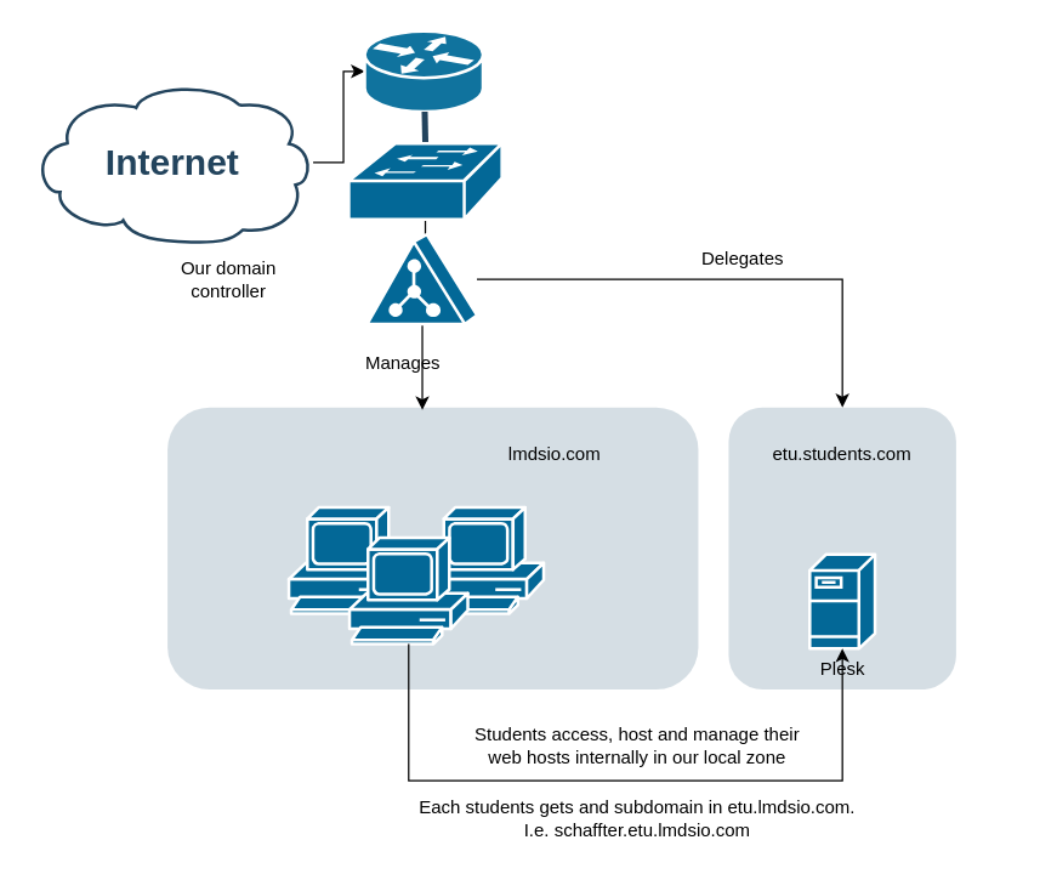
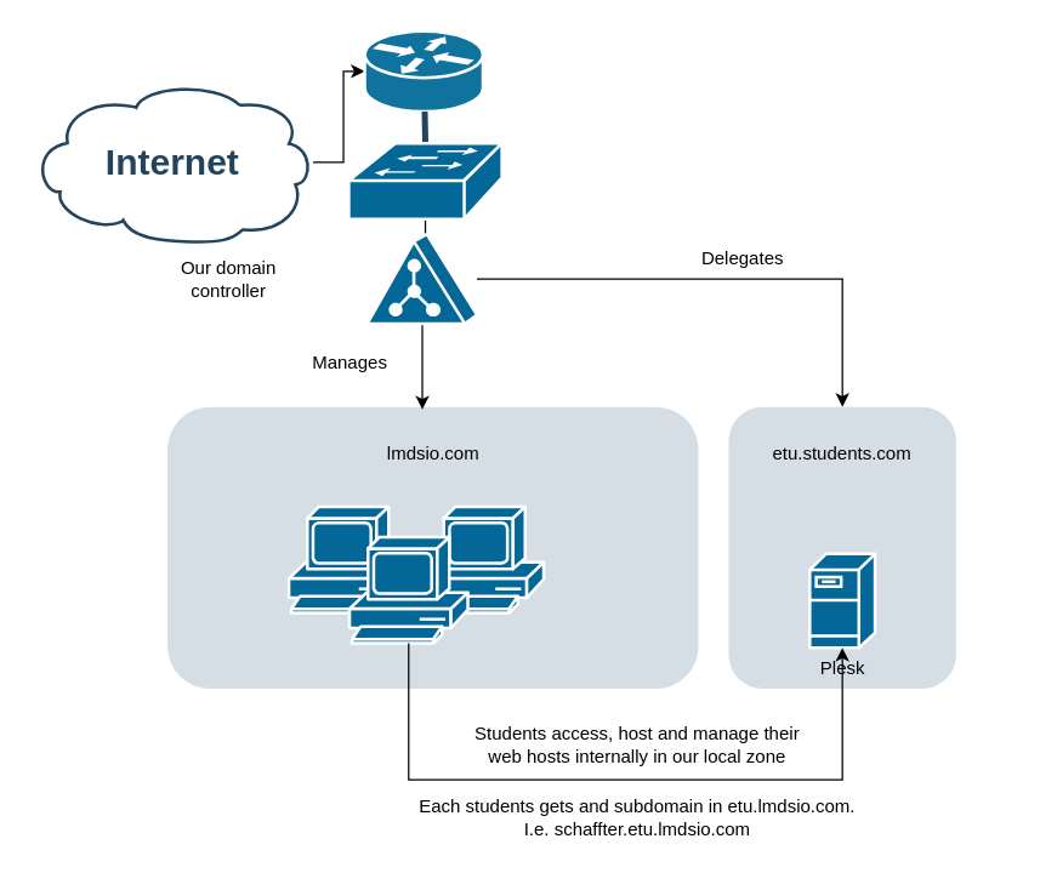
- <mxCell id="22" value="Manages" style="text;html=1;strokeColor=none;fillColor=none;align=center;verticalAlign=middle;whiteSpace=wrap;rounded=0;" vertex="1" parent="1"><mxGeometry x="215" y="224" width="101" height="30" as="geometry" /></mxCell>
+ <mxCell id="22" value="Manages" style="text;html=1;strokeColor=none;fillColor=none;align=center;verticalAlign=middle;whiteSpace=wrap;rounded=0;" vertex="1" parent="1"><mxGeometry x="180" y="224" width="101" height="30" as="geometry" /></mxCell>
- <mxCell id="17" value="lmdsio.com" style="text;html=1;strokeColor=none;fillColor=none;align=center;verticalAlign=middle;whiteSpace=wrap;rounded=0;" vertex="1" parent="1"><mxGeometry x="314.5" y="284" width="101" height="30" as="geometry" /></mxCell>
+ <mxCell id="17" value="lmdsio.com" style="text;html=1;strokeColor=none;fillColor=none;align=center;verticalAlign=middle;whiteSpace=wrap;rounded=0;" vertex="1" parent="1"><mxGeometry x="234.5" y="284" width="101" height="30" as="geometry" /></mxCell>
